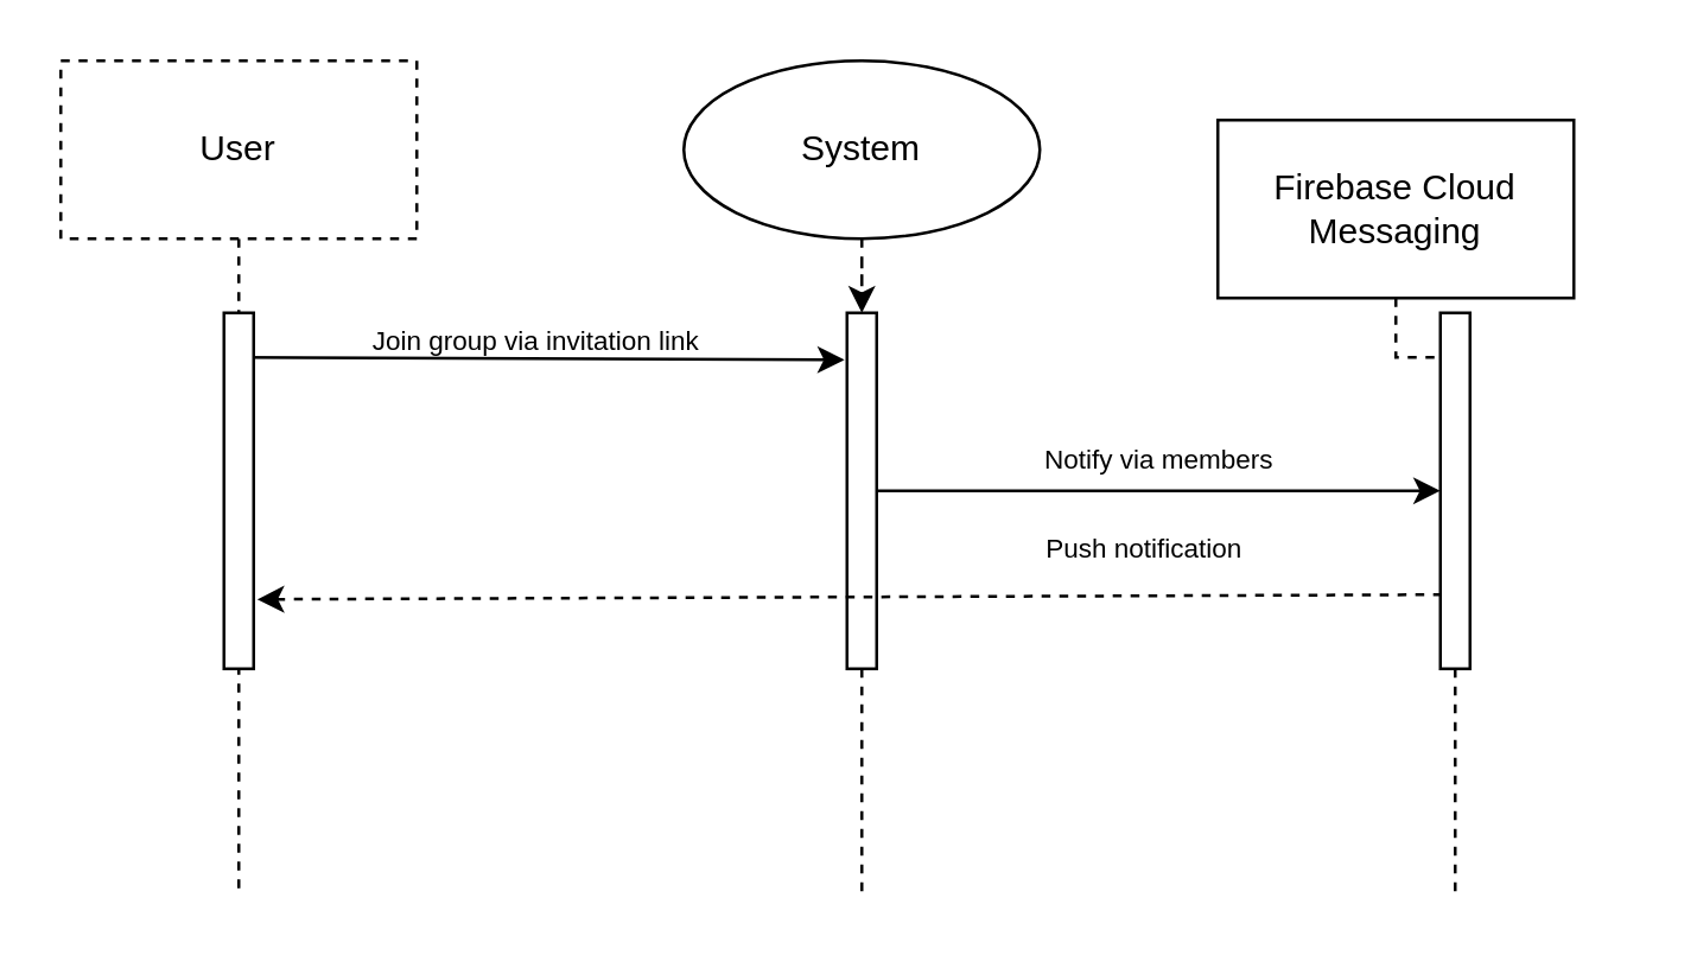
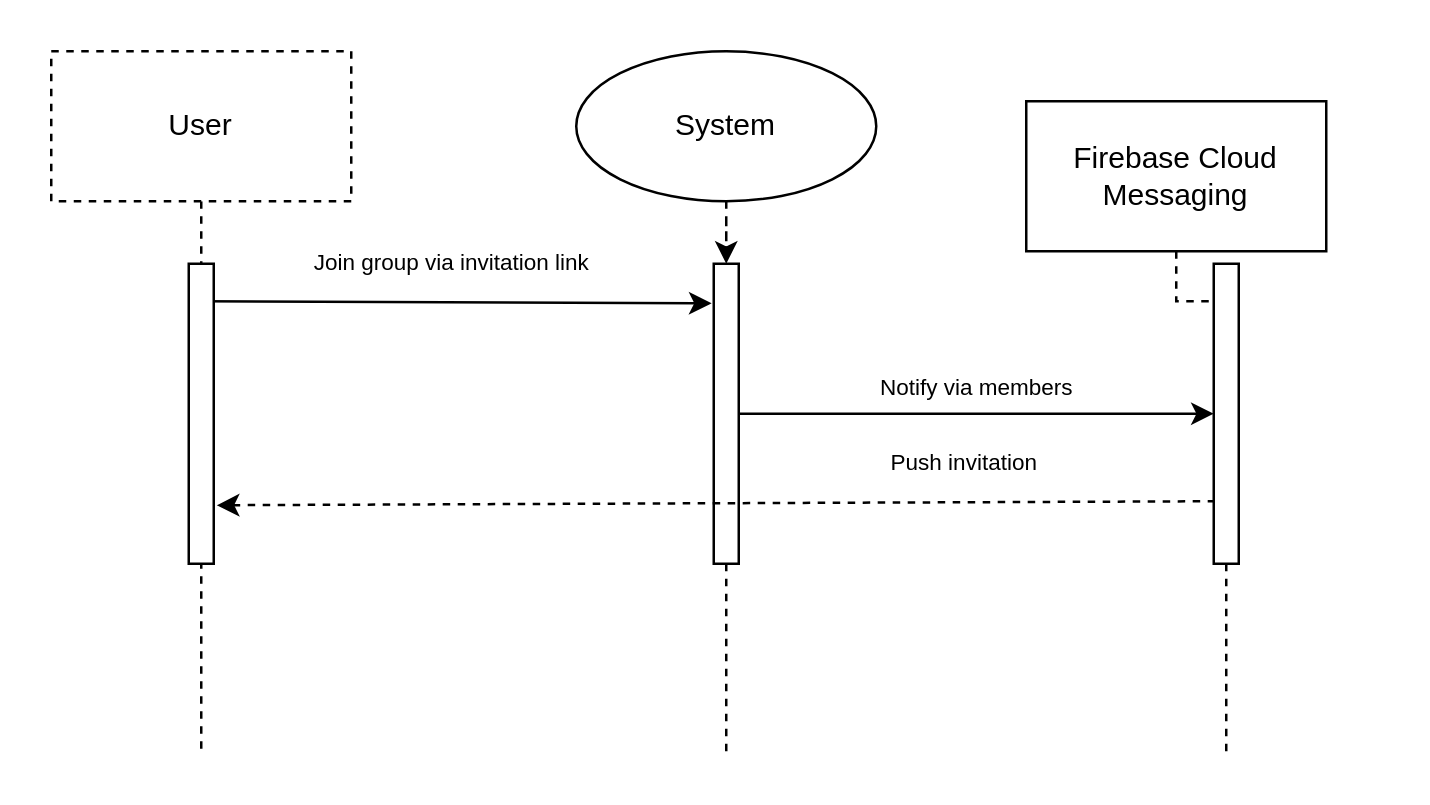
- <mxCell id="9" value="&lt;font&gt;Join group via invitation link&lt;/font&gt;" style="text;html=1;align=center;verticalAlign=middle;resizable=0;points=[];autosize=1;strokeColor=none;fillColor=none;fontSize=9;" vertex="1" parent="1"><mxGeometry x="115" y="105" width="130" height="20" as="geometry" /></mxCell>
+ <mxCell id="9" value="&lt;font&gt;Join group via invitation link&lt;/font&gt;" style="text;html=1;align=center;verticalAlign=middle;resizable=0;points=[];autosize=1;strokeColor=none;fillColor=none;fontSize=9;" vertex="1" parent="1"><mxGeometry x="115" y="95" width="130" height="20" as="geometry" /></mxCell>
- <mxCell id="18" value="&lt;font&gt;Push notification&lt;/font&gt;" style="text;html=1;align=center;verticalAlign=middle;resizable=0;points=[];autosize=1;strokeColor=none;fillColor=none;fontSize=9;" vertex="1" parent="1"><mxGeometry x="340" y="175" width="90" height="20" as="geometry" /></mxCell>
+ <mxCell id="18" value="&lt;font&gt;Push invitation&lt;/font&gt;" style="text;html=1;align=center;verticalAlign=middle;resizable=0;points=[];autosize=1;strokeColor=none;fillColor=none;fontSize=9;" vertex="1" parent="1"><mxGeometry x="340" y="175" width="90" height="20" as="geometry" /></mxCell>
